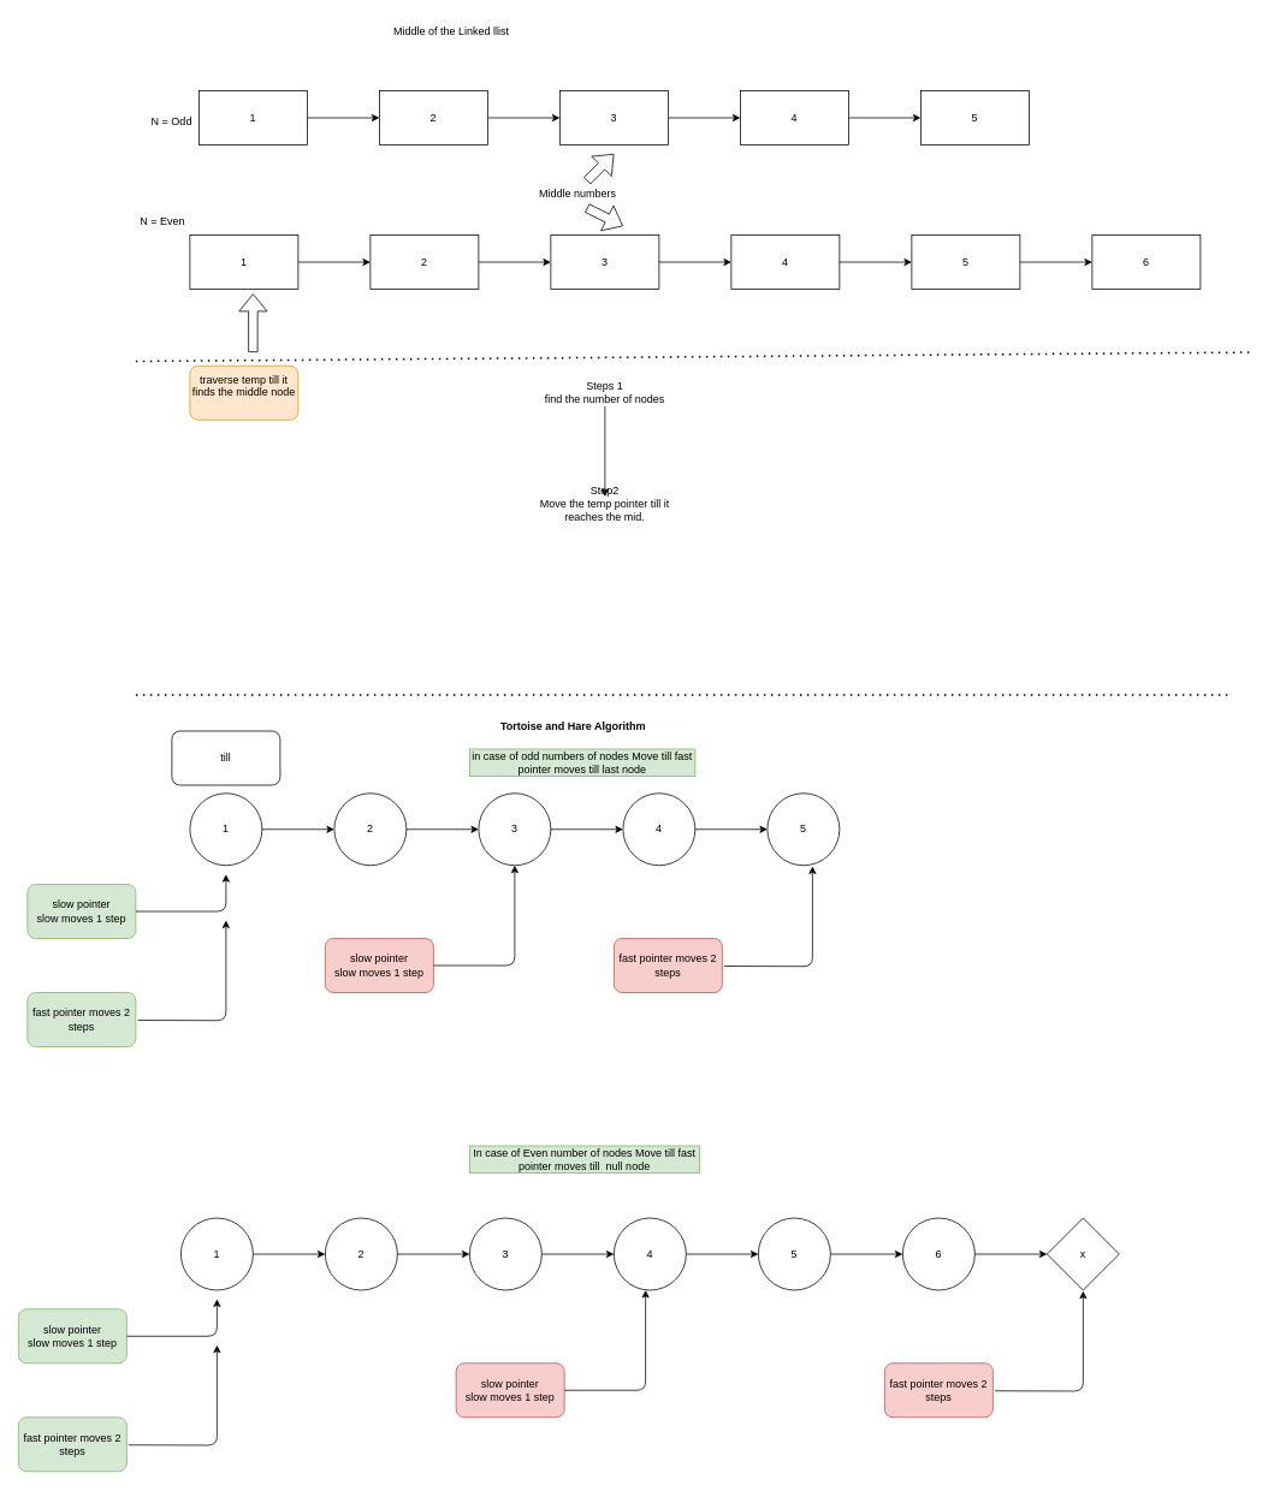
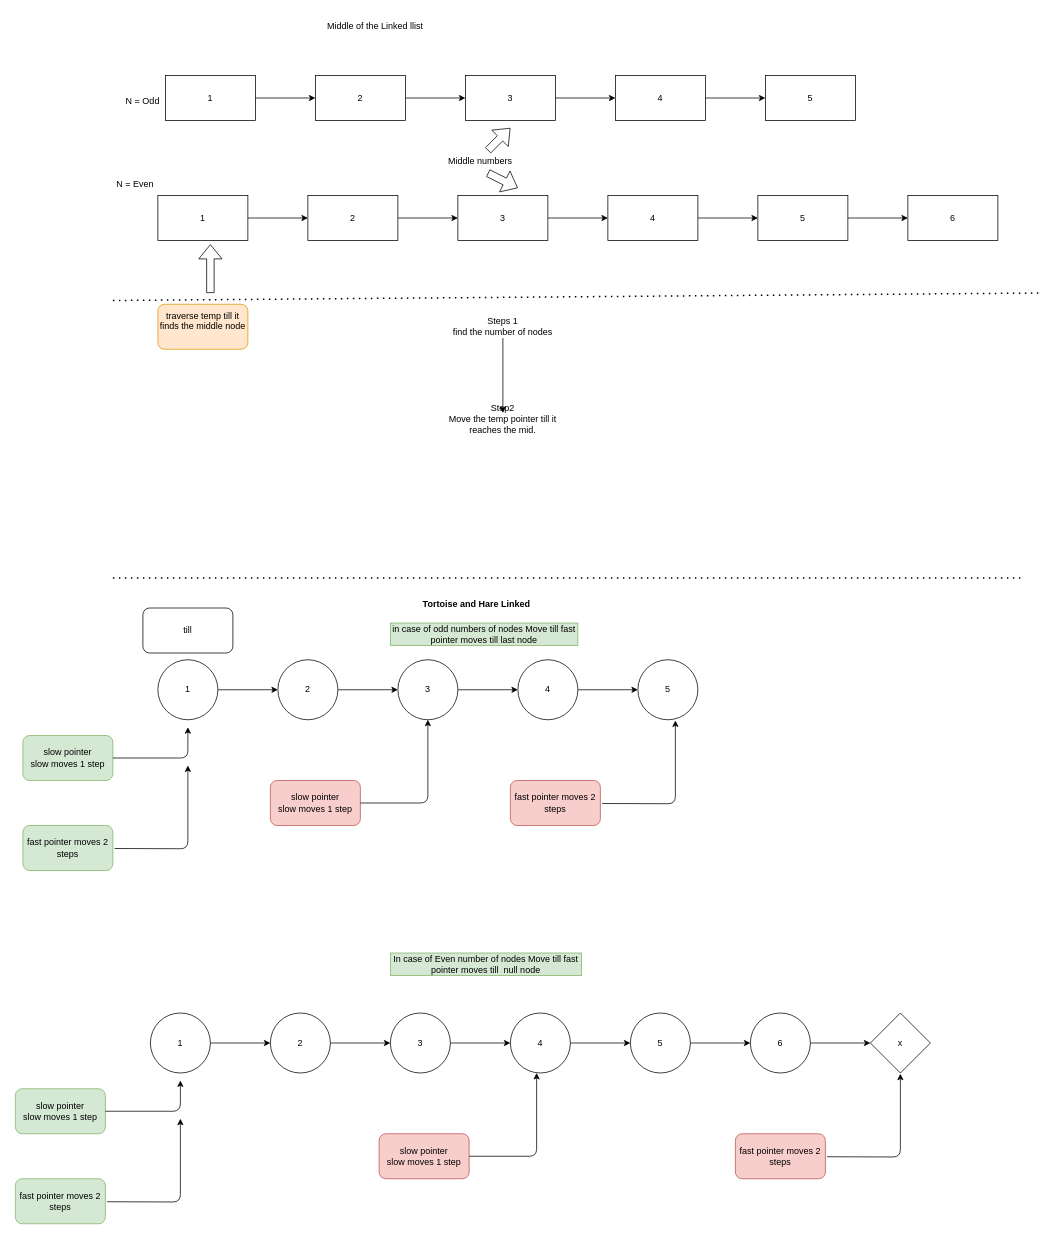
- <mxCell id="35" value="&lt;b&gt;Tortoise and Hare Algorithm&lt;/b&gt;" style="text;strokeColor=none;align=center;fillColor=none;html=1;verticalAlign=middle;whiteSpace=wrap;rounded=0;" vertex="1" parent="1"><mxGeometry x="550" y="790" width="170" height="30" as="geometry" /></mxCell>
+ <mxCell id="35" value="&lt;b&gt;Tortoise and Hare Linked&lt;/b&gt;" style="text;strokeColor=none;align=center;fillColor=none;html=1;verticalAlign=middle;whiteSpace=wrap;rounded=0;" vertex="1" parent="1"><mxGeometry x="550" y="790" width="170" height="30" as="geometry" /></mxCell>
